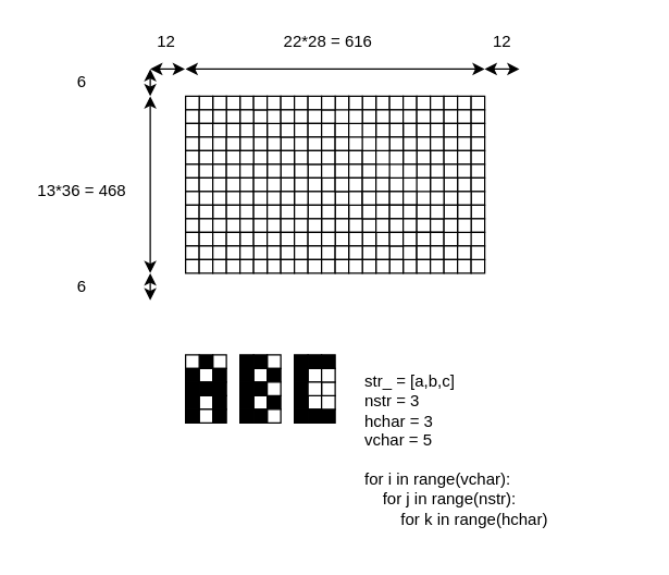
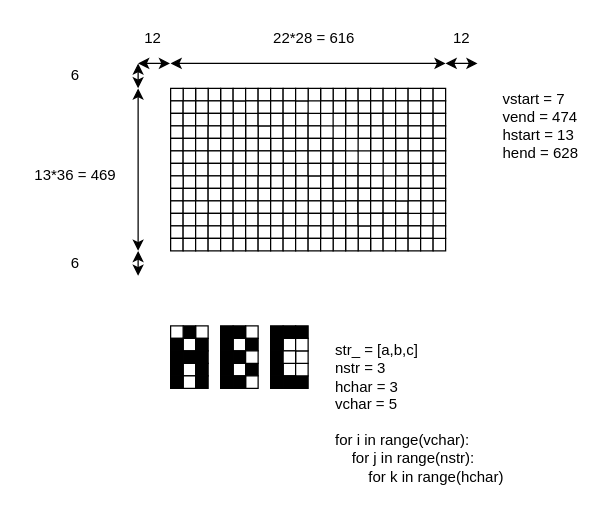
- <mxCell id="307" value="22*28 = 616" style="text;html=1;strokeColor=none;fillColor=none;align=center;verticalAlign=middle;whiteSpace=wrap;rounded=0;" vertex="1" parent="1"><mxGeometry x="201" y="20" width="80" height="20" as="geometry" /></mxCell>
+ <mxCell id="307" value="22*28 = 616" style="text;html=1;strokeColor=none;fillColor=none;align=center;verticalAlign=middle;whiteSpace=wrap;rounded=0;" vertex="1" parent="1"><mxGeometry x="211" y="20" width="80" height="20" as="geometry" /></mxCell>
+ <mxCell id="312" value="vstart = 7&lt;br&gt;vend = 474&lt;br&gt;hstart = 13&lt;br&gt;hend = 628" style="text;html=1;strokeColor=none;fillColor=none;align=left;verticalAlign=middle;whiteSpace=wrap;rounded=0;" vertex="1" parent="1"><mxGeometry x="400" y="70" width="70" height="60" as="geometry" /></mxCell>
- <mxCell id="16" value="13*36 = 468" style="text;html=1;strokeColor=none;fillColor=none;align=center;verticalAlign=middle;whiteSpace=wrap;rounded=0;" vertex="1" parent="1"><mxGeometry x="20" y="130" width="80" height="20" as="geometry" /></mxCell>
+ <mxCell id="16" value="13*36 = 469" style="text;html=1;strokeColor=none;fillColor=none;align=center;verticalAlign=middle;whiteSpace=wrap;rounded=0;" vertex="1" parent="1"><mxGeometry x="20" y="130" width="80" height="20" as="geometry" /></mxCell>
